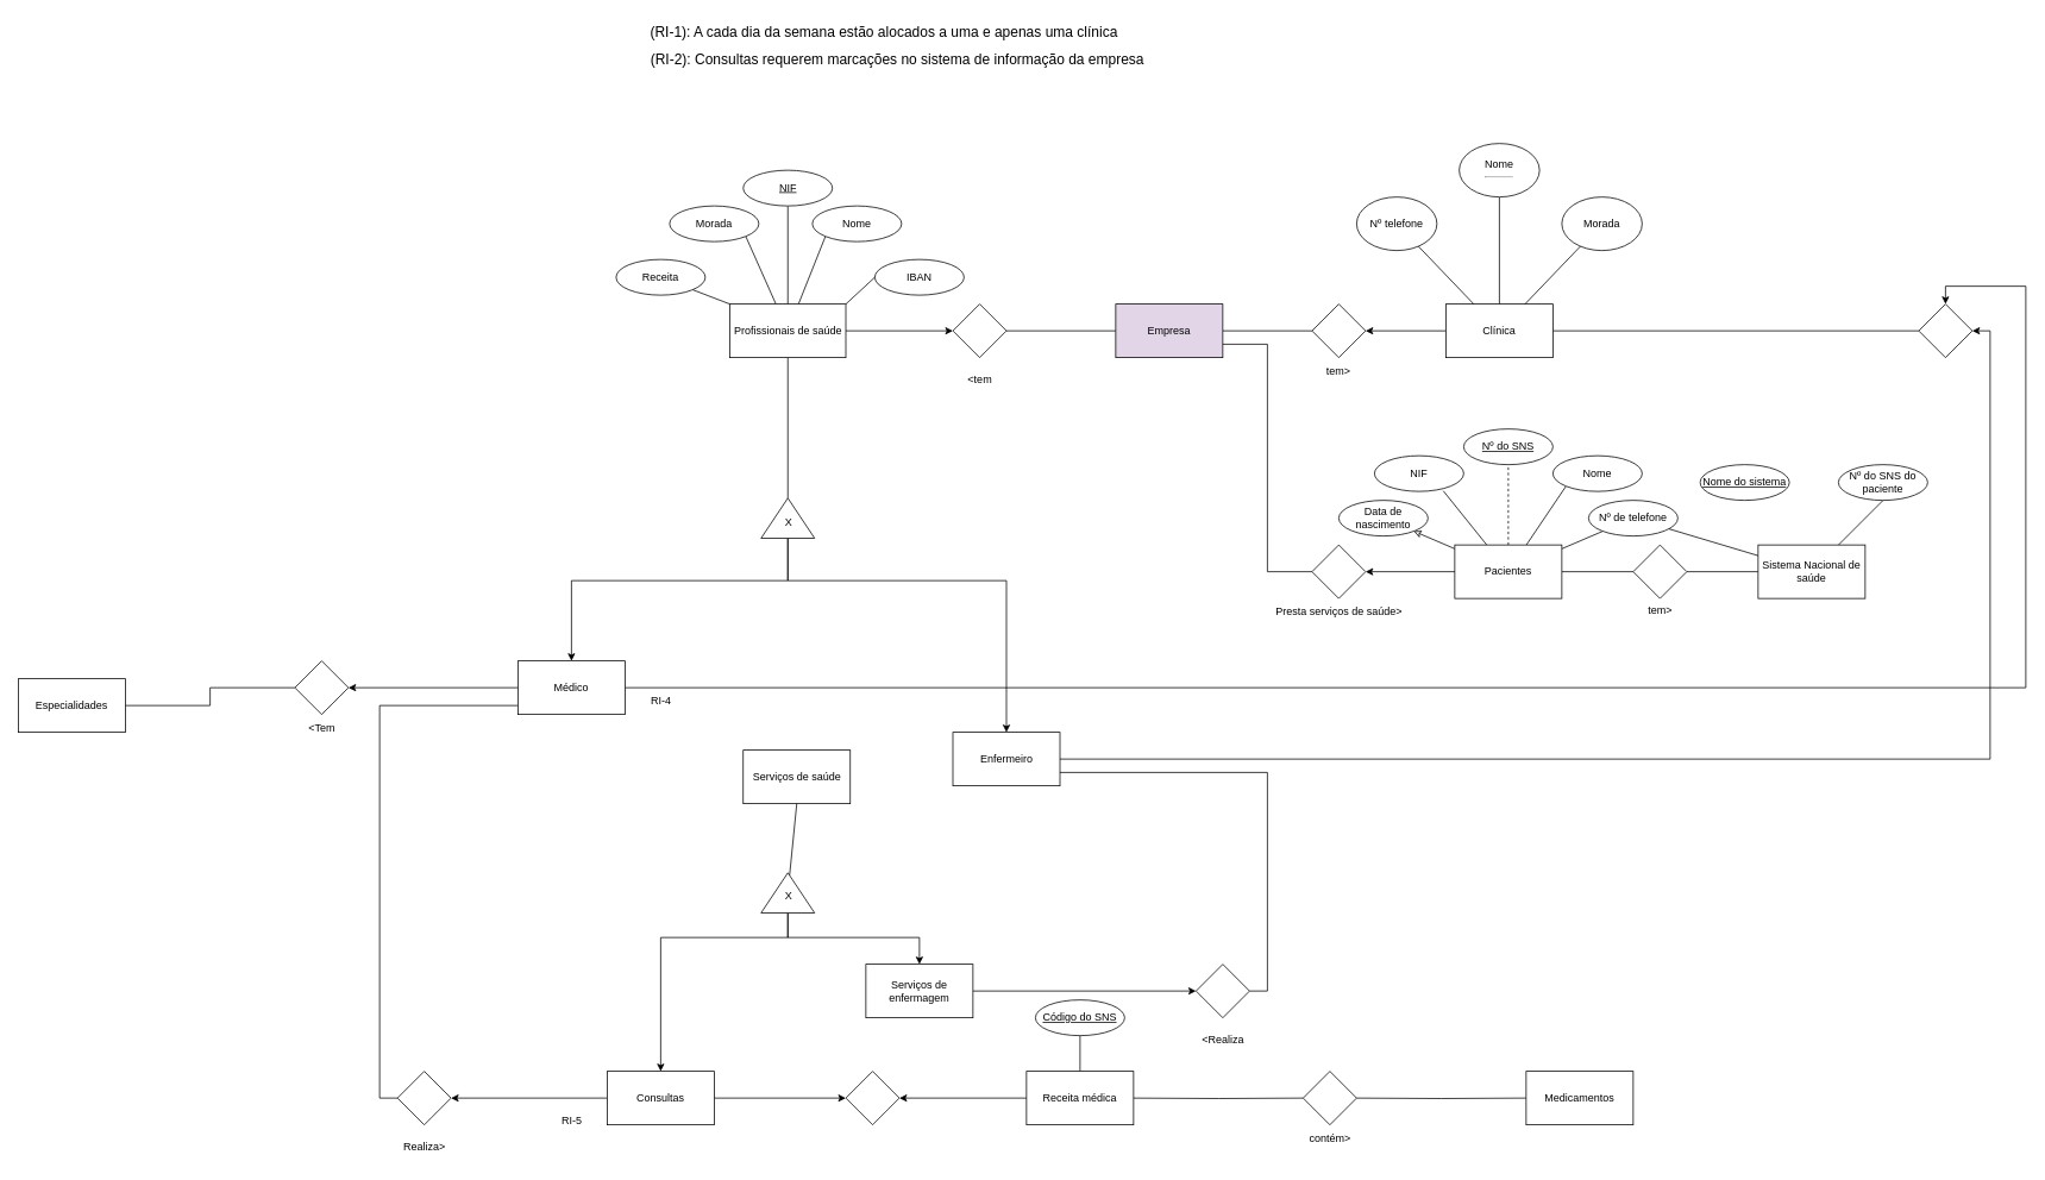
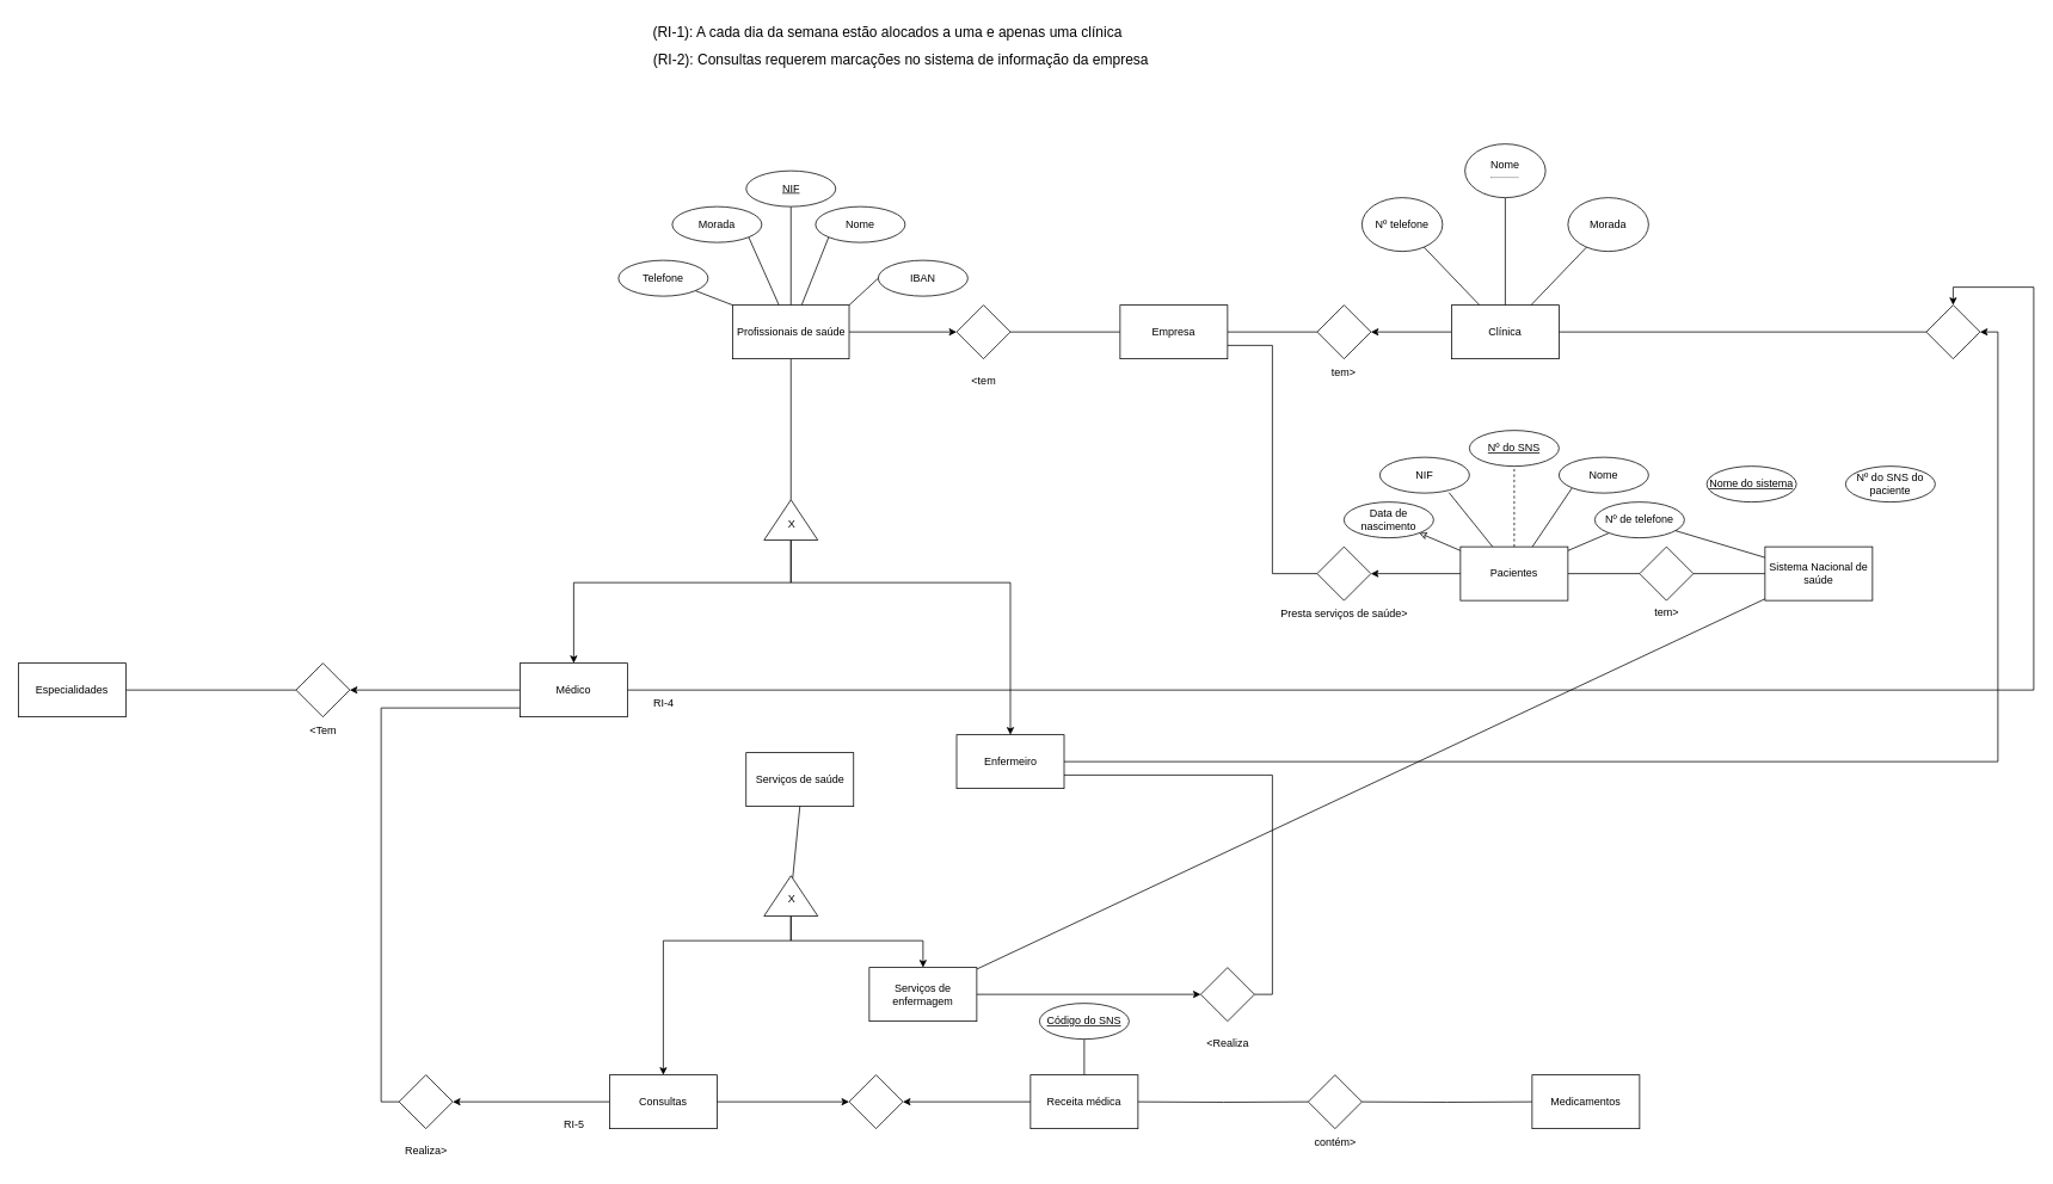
- <mxCell id="23" value="Receita" style="ellipse;whiteSpace=wrap;html=1;align=center;" parent="1" vertex="1"><mxGeometry x="690" y="290" width="100" height="40" as="geometry" /></mxCell>
+ <mxCell id="23" value="Telefone" style="ellipse;whiteSpace=wrap;html=1;align=center;" parent="1" vertex="1"><mxGeometry x="690" y="290" width="100" height="40" as="geometry" /></mxCell>
- <mxCell id="4" value="Empresa" style="rounded=0;whiteSpace=wrap;html=1;fillColor=#e1d5e7;" parent="1" vertex="1"><mxGeometry x="1250" y="340" width="120" height="60" as="geometry" /></mxCell>
+ <mxCell id="4" value="Empresa" style="rounded=0;whiteSpace=wrap;html=1;" parent="1" vertex="1"><mxGeometry x="1250" y="340" width="120" height="60" as="geometry" /></mxCell>
- <mxCell id="62" style="edgeStyle=none;rounded=0;orthogonalLoop=1;jettySize=auto;html=1;entryX=0.5;entryY=1;entryDx=0;entryDy=0;endArrow=none;endFill=0;" parent="1" source="63" target="67" edge="1"><mxGeometry relative="1" as="geometry" /></mxCell>
+ <mxCell id="62" style="edgeStyle=none;rounded=0;orthogonalLoop=1;jettySize=auto;html=1;endArrow=none;endFill=0;" parent="1" source="63" target="73" edge="1"><mxGeometry relative="1" as="geometry" /></mxCell>
- <mxCell id="90" value="Especialidades" style="whiteSpace=wrap;html=1;align=center;" parent="1" vertex="1"><mxGeometry x="20" y="760" width="120" height="60" as="geometry" /></mxCell>
+ <mxCell id="90" value="Especialidades" style="whiteSpace=wrap;html=1;align=center;" parent="1" vertex="1"><mxGeometry x="20" y="740" width="120" height="60" as="geometry" /></mxCell>
